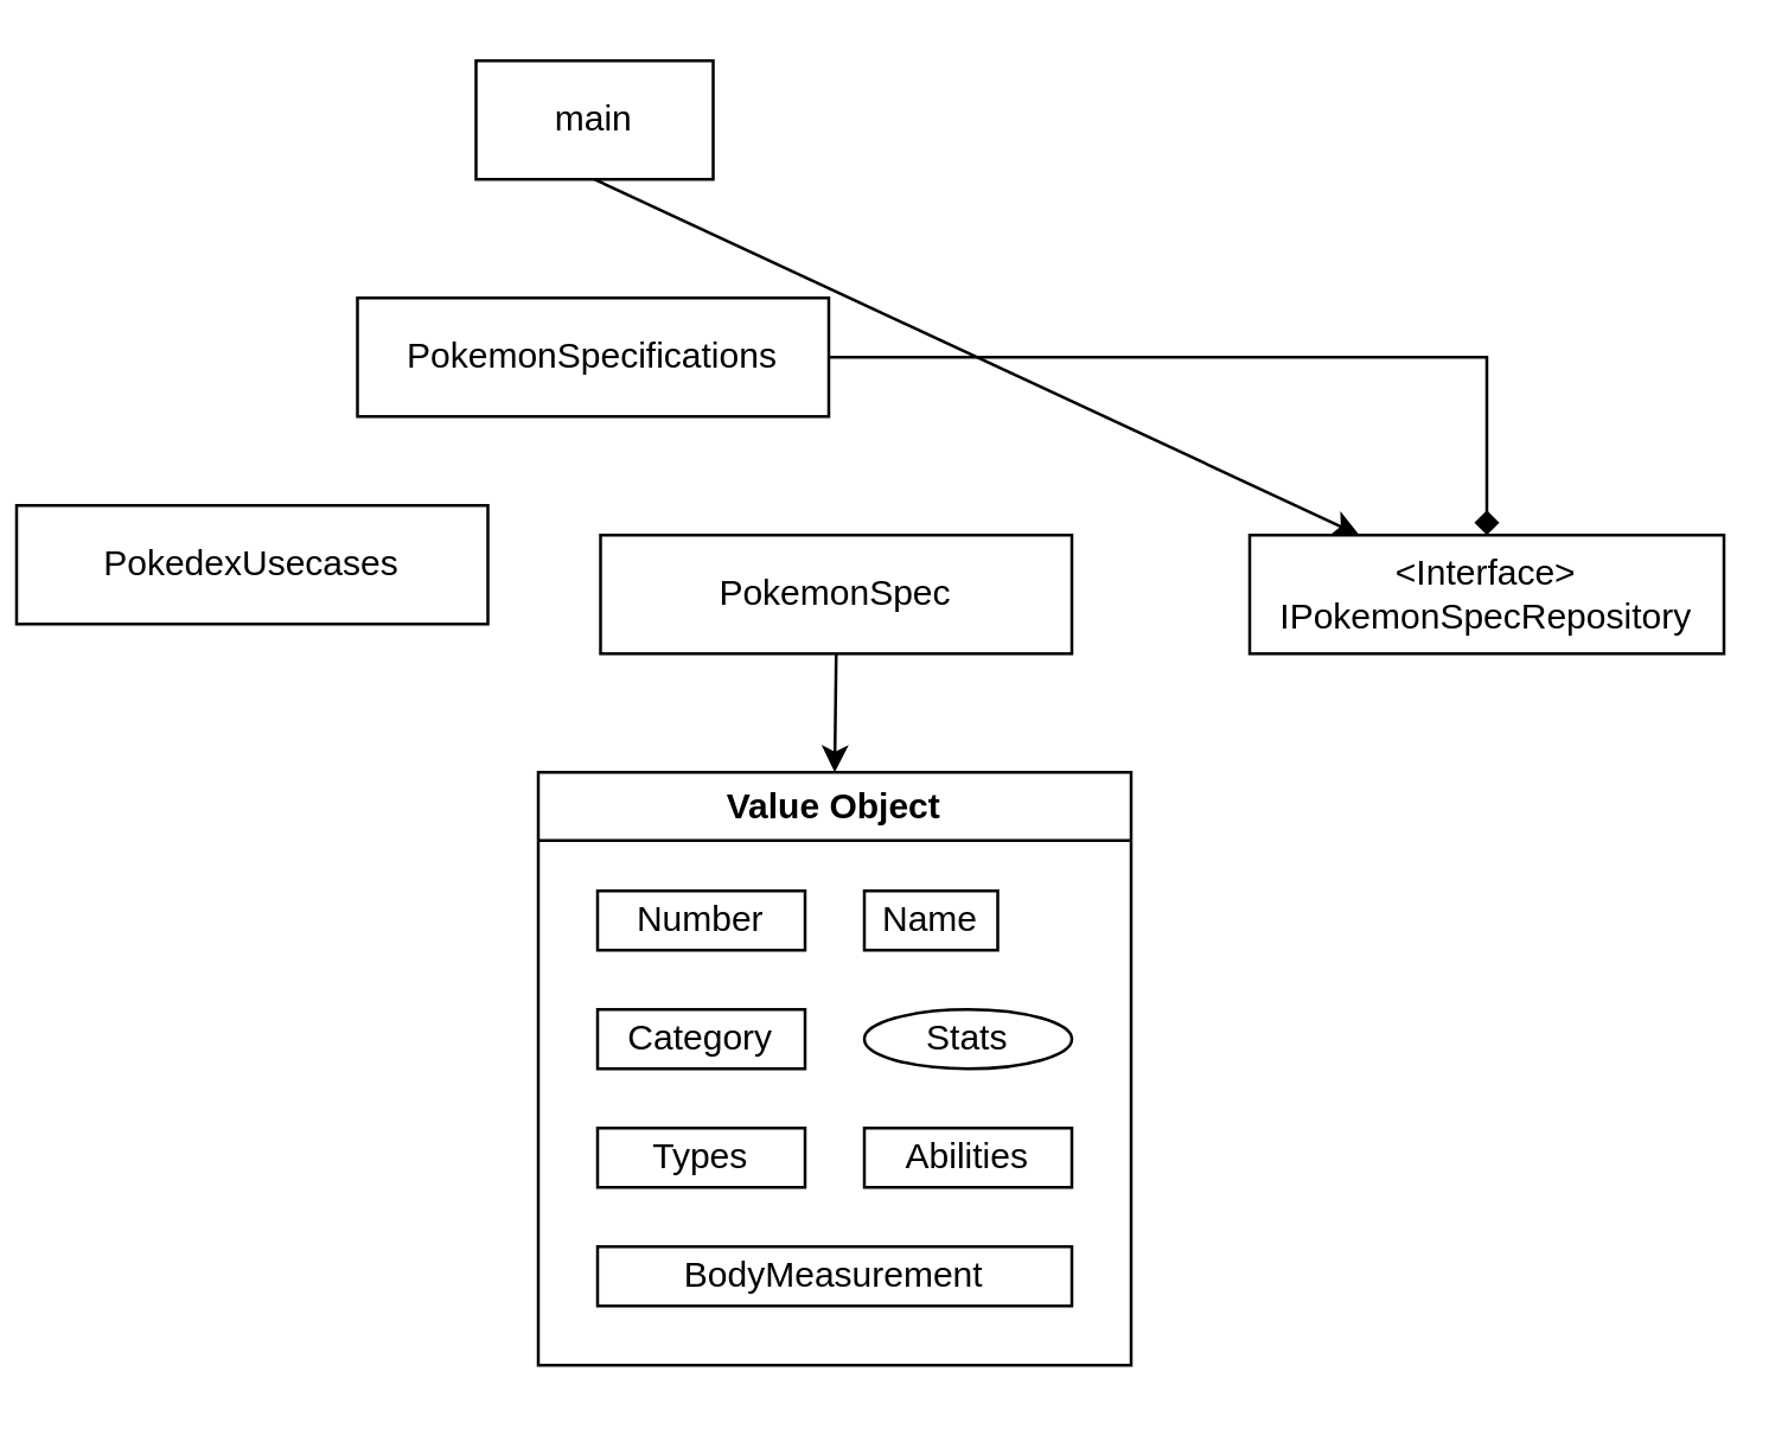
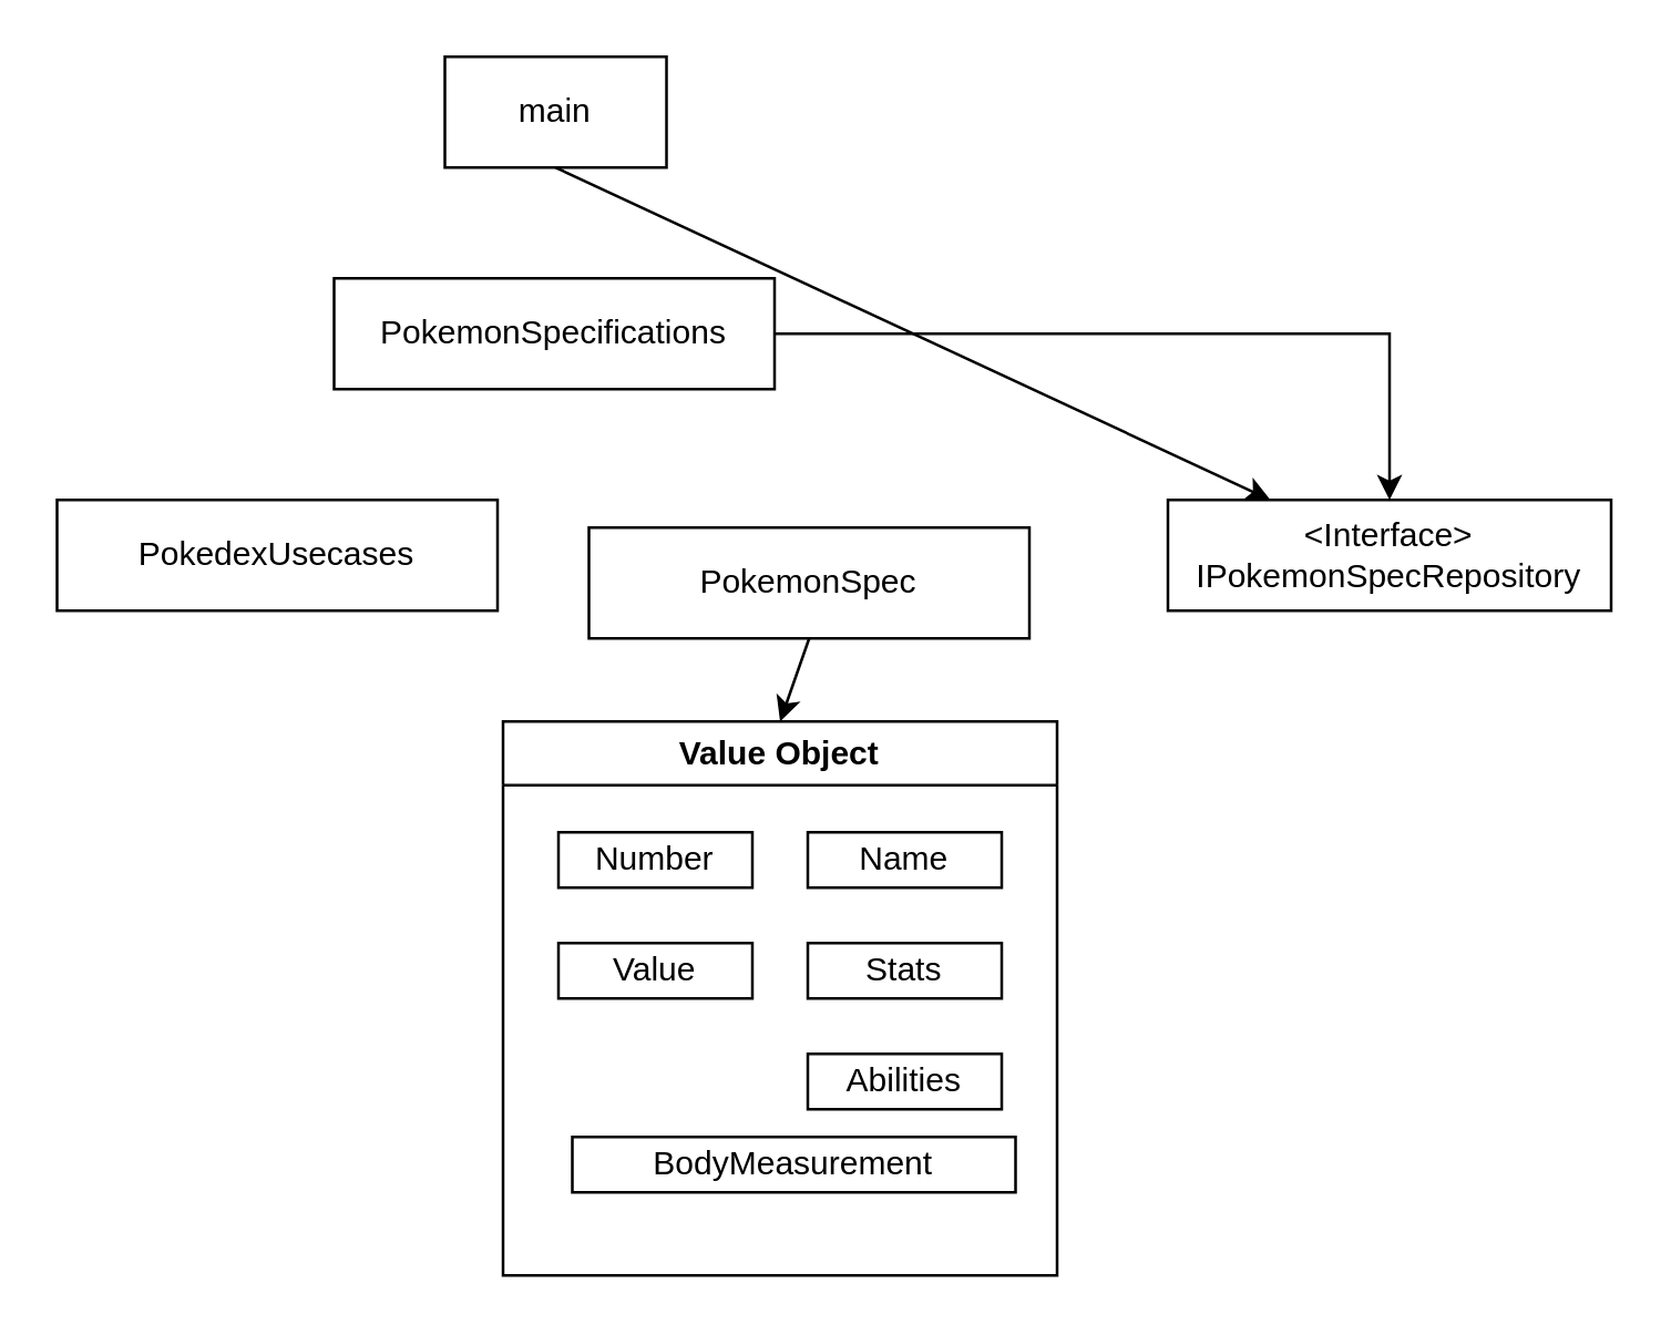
- <mxCell id="5" style="edgeStyle=none;html=1;exitX=1;exitY=0.5;exitDx=0;exitDy=0;entryX=0.5;entryY=0;entryDx=0;entryDy=0;endArrow=diamond;endFill=1;rounded=0;" parent="1" source="6" target="4" edge="1"><mxGeometry relative="1" as="geometry"><Array as="points"><mxPoint x="501" y="120" /></Array></mxGeometry></mxCell>
+ <mxCell id="5" style="edgeStyle=none;html=1;exitX=1;exitY=0.5;exitDx=0;exitDy=0;entryX=0.5;entryY=0;entryDx=0;entryDy=0;endArrow=classic;endFill=1;rounded=0;" parent="1" source="6" target="4" edge="1"><mxGeometry relative="1" as="geometry"><Array as="points"><mxPoint x="501" y="120" /></Array></mxGeometry></mxCell>
- <mxCell id="17" value="PokedexUsecases" style="rounded=0;whiteSpace=wrap;html=1;" vertex="1" parent="1"><mxGeometry x="5" y="170" width="159" height="40" as="geometry" /></mxCell>
+ <mxCell id="17" value="PokedexUsecases" style="rounded=0;whiteSpace=wrap;html=1;" vertex="1" parent="1"><mxGeometry x="20" y="180" width="159" height="40" as="geometry" /></mxCell>
- <mxCell id="8" value="PokemonSpec" style="rounded=0;whiteSpace=wrap;html=1;" parent="1" vertex="1"><mxGeometry x="202" y="180" width="159" height="40" as="geometry" /></mxCell>
+ <mxCell id="8" value="PokemonSpec" style="rounded=0;whiteSpace=wrap;html=1;" parent="1" vertex="1"><mxGeometry x="212" y="190" width="159" height="40" as="geometry" /></mxCell>
- <mxCell id="10" value="Name" style="rounded=0;whiteSpace=wrap;html=1;" parent="9" vertex="1"><mxGeometry x="110" y="40" width="45" height="20" as="geometry" /></mxCell>
+ <mxCell id="10" value="Name" style="rounded=0;whiteSpace=wrap;html=1;" parent="9" vertex="1"><mxGeometry x="110" y="40" width="70" height="20" as="geometry" /></mxCell>
- <mxCell id="13" value="Category" style="rounded=0;whiteSpace=wrap;html=1;" parent="9" vertex="1"><mxGeometry x="20" y="80" width="70" height="20" as="geometry" /></mxCell>
+ <mxCell id="13" value="Value" style="rounded=0;whiteSpace=wrap;html=1;" parent="9" vertex="1"><mxGeometry x="20" y="80" width="70" height="20" as="geometry" /></mxCell>
- <mxCell id="12" value="Stats" style="ellipse;whiteSpace=wrap;html=1;" parent="9" vertex="1"><mxGeometry x="110" y="80" width="70" height="20" as="geometry" /></mxCell>
+ <mxCell id="12" value="Stats" style="rounded=0;whiteSpace=wrap;html=1;" parent="9" vertex="1"><mxGeometry x="110" y="80" width="70" height="20" as="geometry" /></mxCell>
- <mxCell id="14" value="Types" style="rounded=0;whiteSpace=wrap;html=1;" parent="9" vertex="1"><mxGeometry x="20" y="120" width="70" height="20" as="geometry" /></mxCell>
- <mxCell id="15" value="BodyMeasurement" style="rounded=0;whiteSpace=wrap;html=1;" parent="9" vertex="1"><mxGeometry x="20" y="160" width="160" height="20" as="geometry" /></mxCell>
+ <mxCell id="15" value="BodyMeasurement" style="rounded=0;whiteSpace=wrap;html=1;" parent="9" vertex="1"><mxGeometry x="25" y="150" width="160" height="20" as="geometry" /></mxCell>
